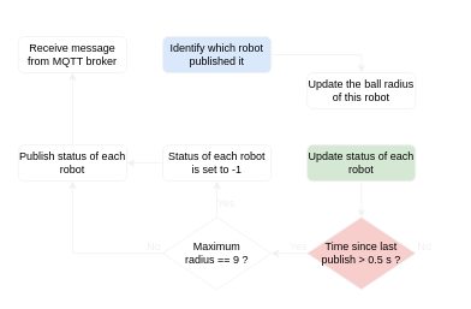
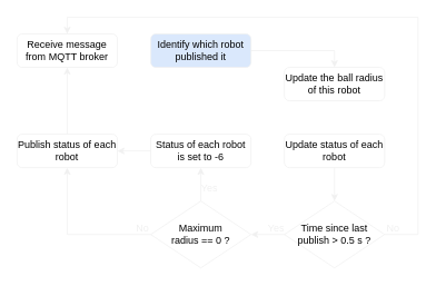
- <mxCell id="17" value="Status of each robot is set to -1" style="rounded=1;whiteSpace=wrap;html=1;labelBackgroundColor=none;fontColor=#000000;strokeColor=#F0F0F0;" vertex="1" parent="1"><mxGeometry x="180" y="160" width="120" height="40" as="geometry" /></mxCell>
+ <mxCell id="17" value="Status of each robot is set to -6" style="rounded=1;whiteSpace=wrap;html=1;labelBackgroundColor=none;fontColor=#000000;strokeColor=#F0F0F0;" vertex="1" parent="1"><mxGeometry x="180" y="160" width="120" height="40" as="geometry" /></mxCell>
- <mxCell id="15" value="Update status of each robot" style="rounded=1;whiteSpace=wrap;html=1;labelBackgroundColor=none;fontColor=#000000;strokeColor=#F0F0F0;fillColor=#d5e8d4;" vertex="1" parent="1"><mxGeometry x="340" y="160" width="120" height="40" as="geometry" /></mxCell>
+ <mxCell id="15" value="Update status of each robot" style="rounded=1;whiteSpace=wrap;html=1;labelBackgroundColor=none;fontColor=#000000;strokeColor=#F0F0F0;" vertex="1" parent="1"><mxGeometry x="340" y="160" width="120" height="40" as="geometry" /></mxCell>
- <mxCell id="12" value="Maximum &lt;br&gt;radius == 9 ?" style="rhombus;whiteSpace=wrap;html=1;strokeColor=#F0F0F0;fontColor=#000000;labelBackgroundColor=none;" vertex="1" parent="1"><mxGeometry x="180" y="240" width="120" height="80" as="geometry" /></mxCell>
+ <mxCell id="12" value="Maximum &lt;br&gt;radius == 0 ?" style="rhombus;whiteSpace=wrap;html=1;strokeColor=#F0F0F0;fontColor=#000000;labelBackgroundColor=none;" vertex="1" parent="1"><mxGeometry x="180" y="240" width="120" height="80" as="geometry" /></mxCell>
- <mxCell id="8" value="Time since last publish &amp;gt; 0.5 s ?" style="rhombus;whiteSpace=wrap;html=1;strokeColor=#F0F0F0;fontColor=#000000;labelBackgroundColor=none;fillColor=#f8cecc;" vertex="1" parent="1"><mxGeometry x="340" y="240" width="120" height="80" as="geometry" /></mxCell>
+ <mxCell id="8" value="Time since last publish &amp;gt; 0.5 s ?" style="rhombus;whiteSpace=wrap;html=1;strokeColor=#F0F0F0;fontColor=#000000;labelBackgroundColor=none;" vertex="1" parent="1"><mxGeometry x="340" y="240" width="120" height="80" as="geometry" /></mxCell>
+ <mxCell id="6" style="edgeStyle=orthogonalEdgeStyle;rounded=0;orthogonalLoop=1;jettySize=auto;html=1;exitX=1;exitY=0.5;exitDx=0;exitDy=0;entryX=0.5;entryY=0;entryDx=0;entryDy=0;strokeColor=#F0F0F0;fontColor=#000000;" edge="1" parent="1" source="8" target="2"><mxGeometry relative="1" as="geometry"><Array as="points"><mxPoint x="500" y="280" /><mxPoint x="500" y="20" /><mxPoint x="80" y="20" /></Array></mxGeometry></mxCell>
